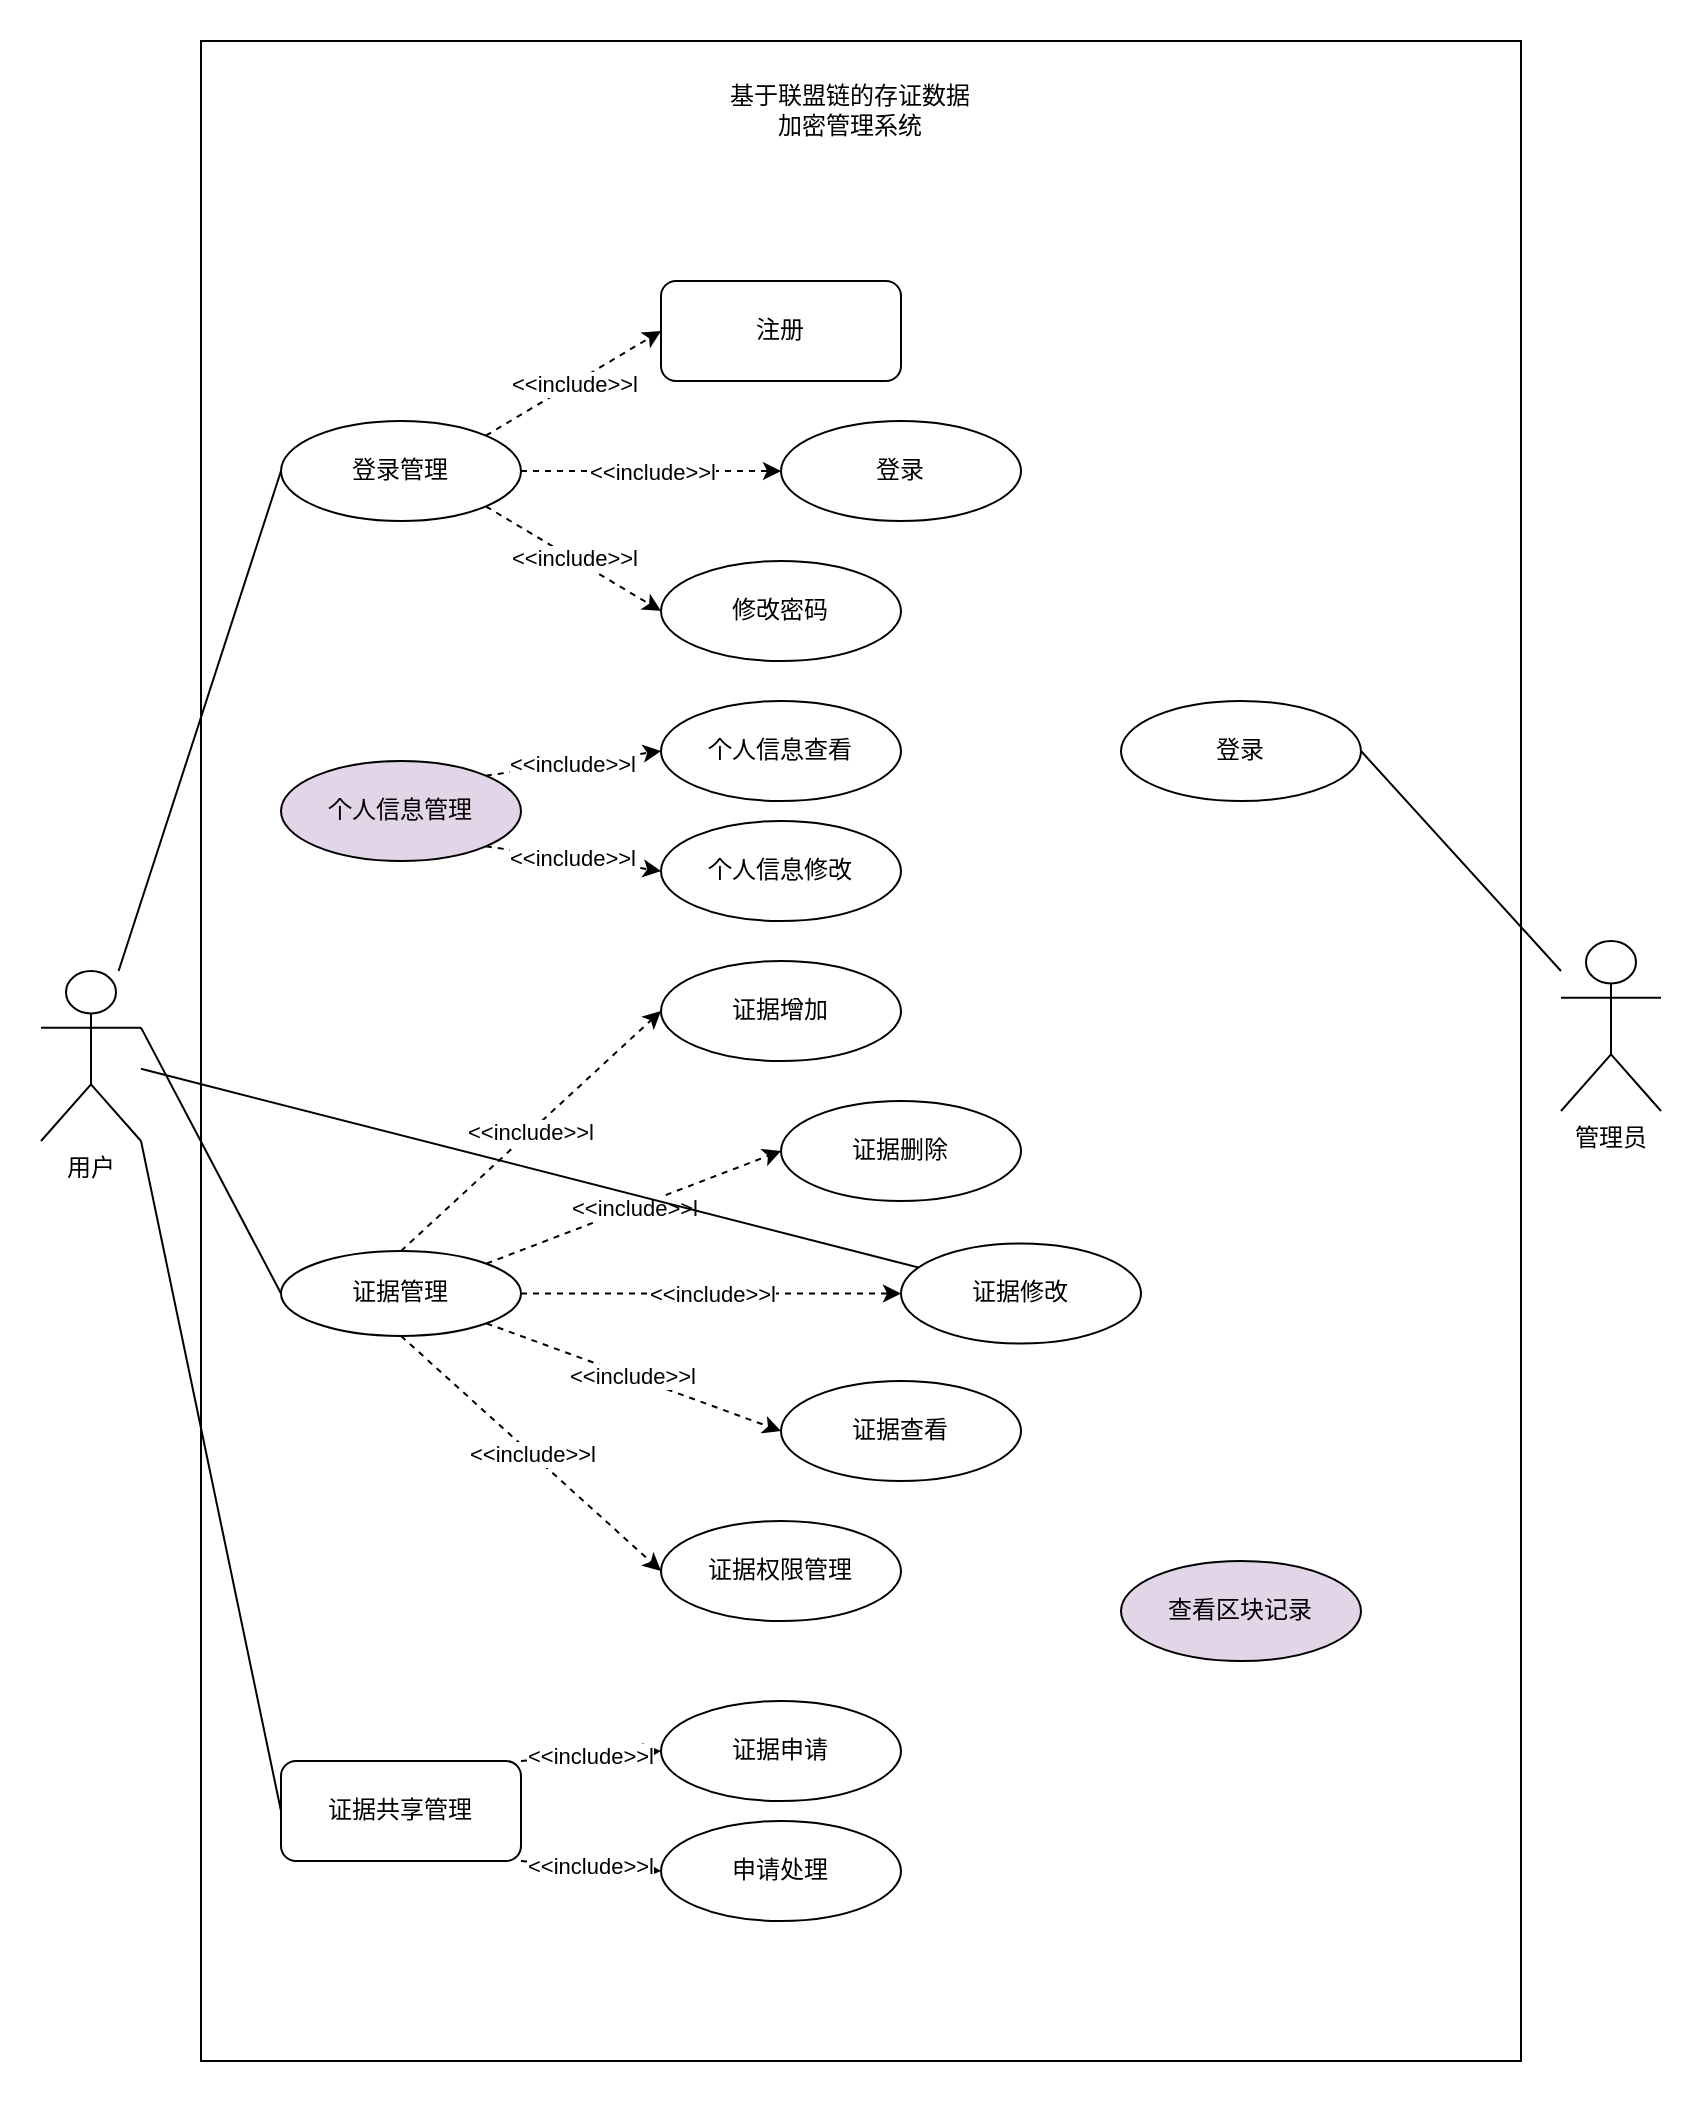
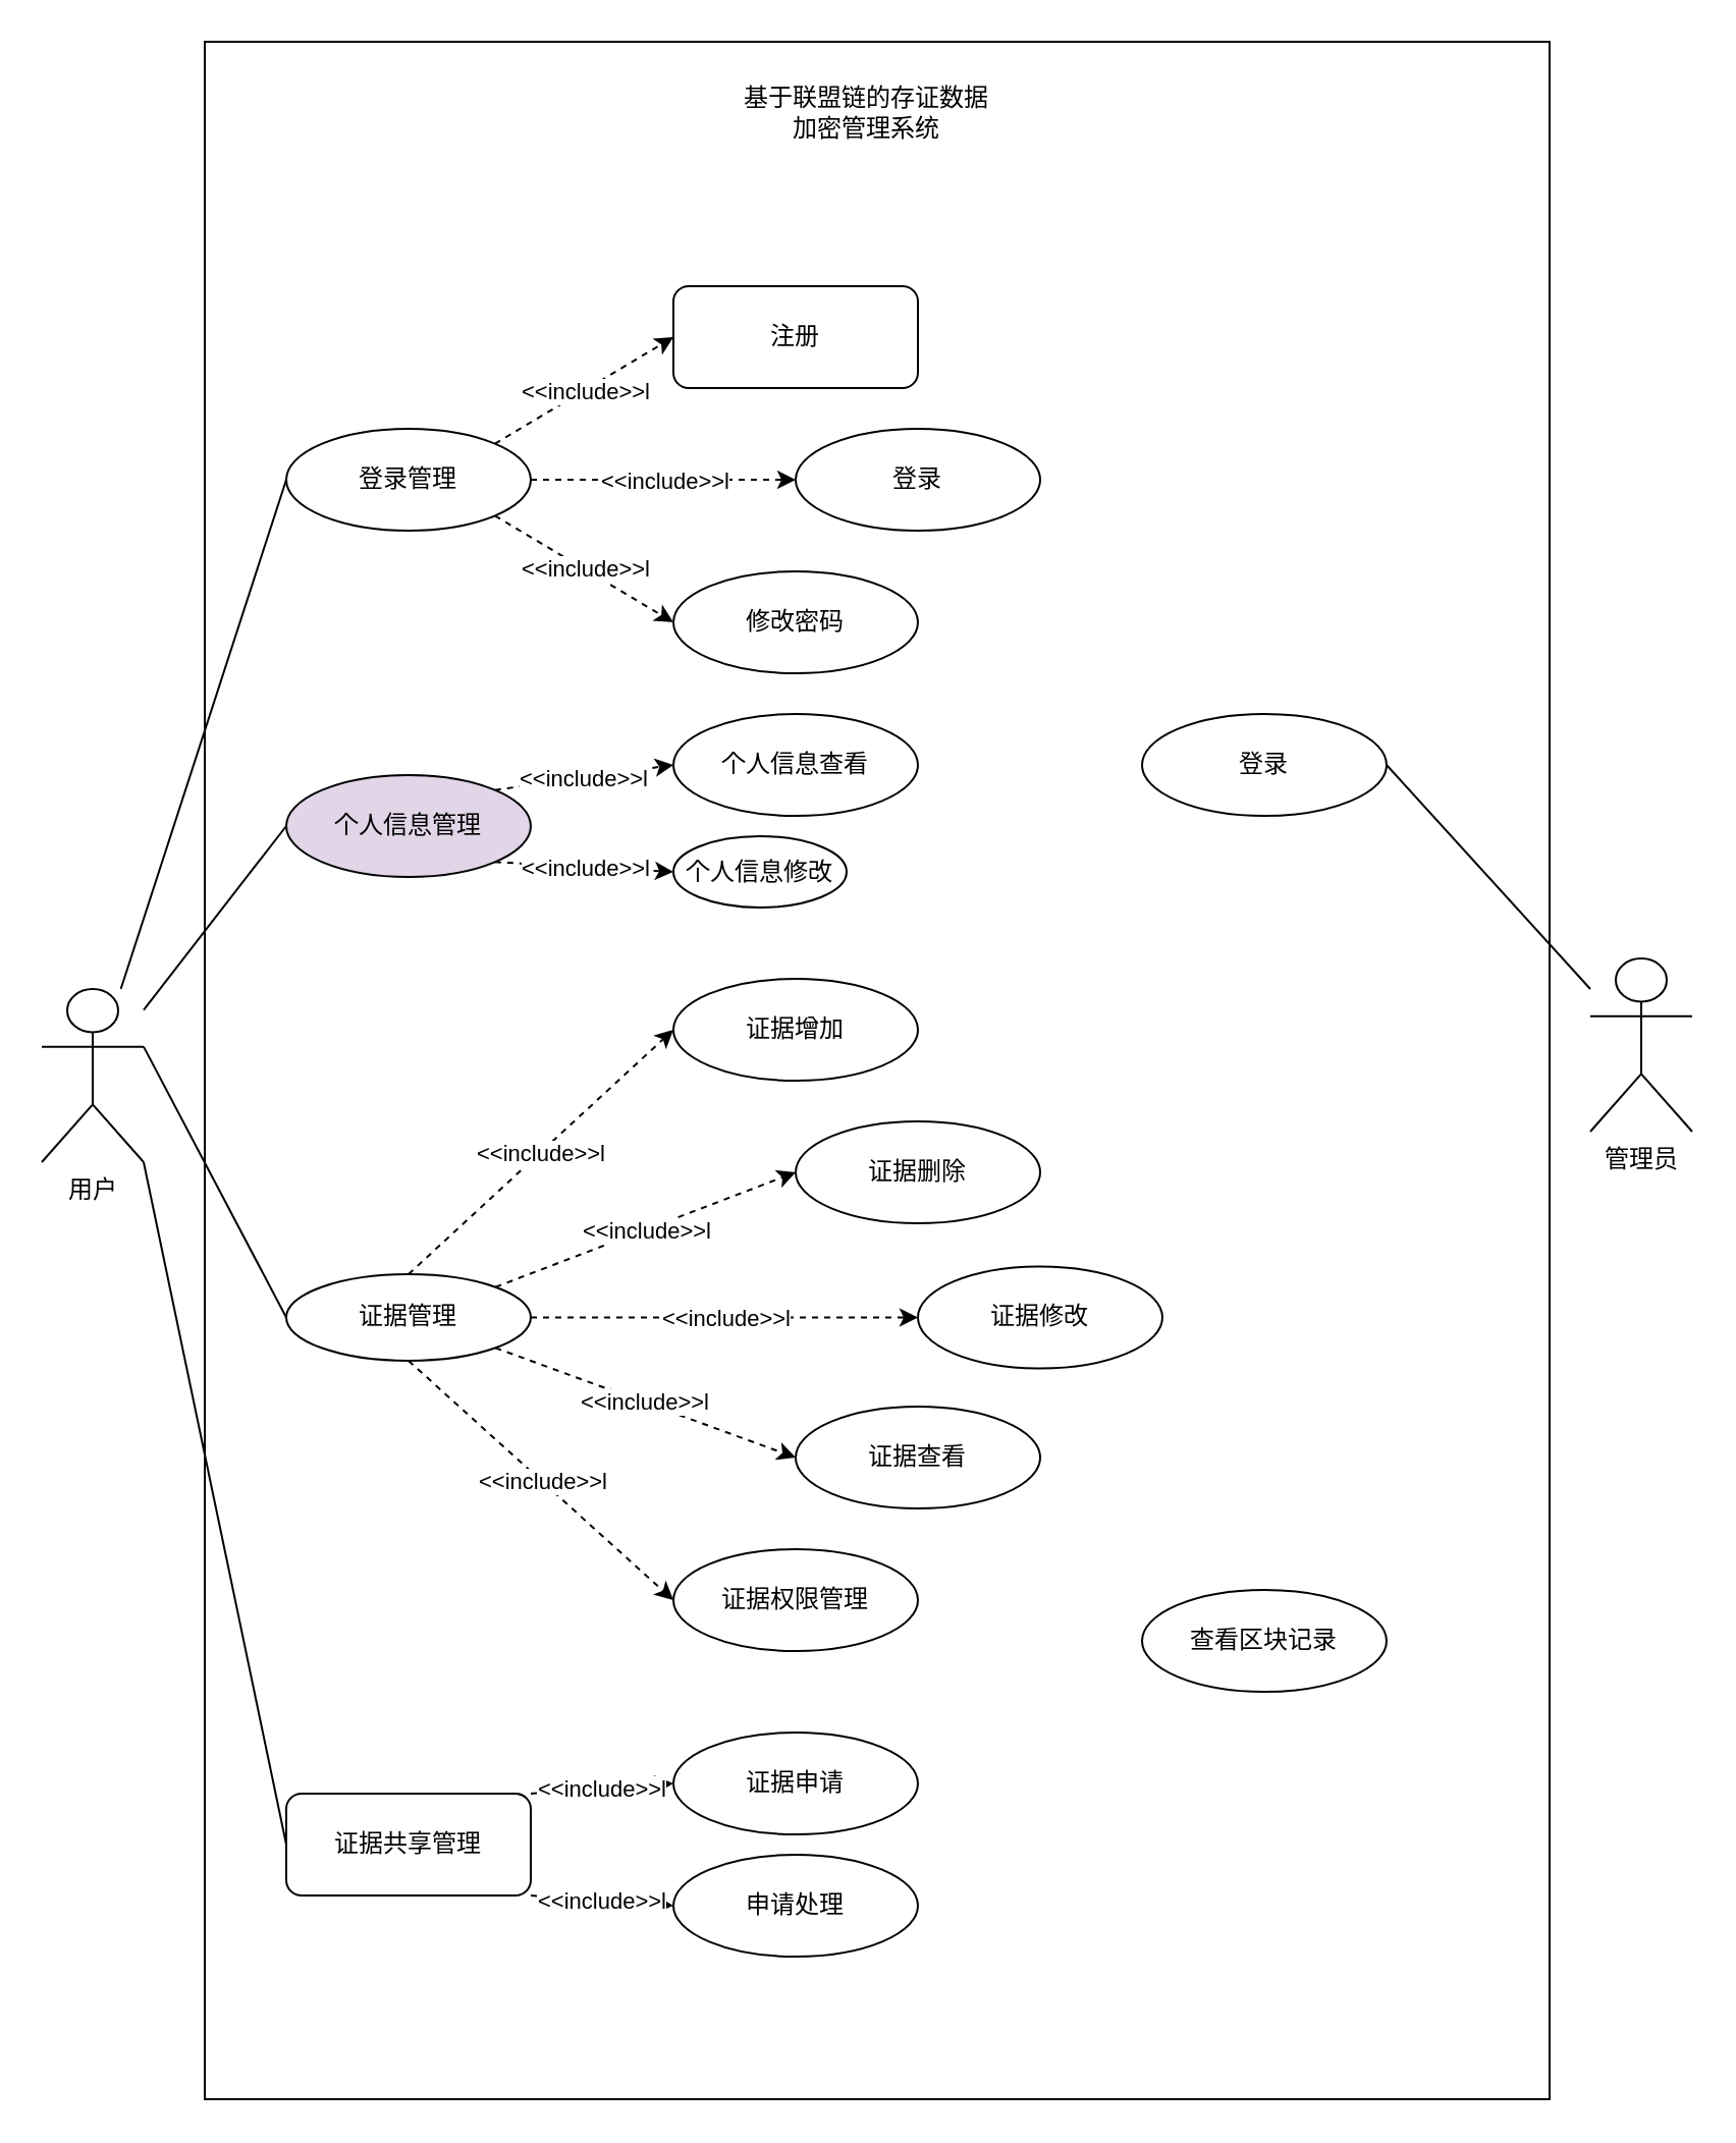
- <mxCell id="13" value="个人信息修改" style="ellipse;whiteSpace=wrap;html=1;movable=0;resizable=0;rotatable=0;deletable=0;editable=0;locked=1;connectable=0;" vertex="1" parent="6"><mxGeometry x="190" y="60" width="120" height="50" as="geometry" /></mxCell>
+ <mxCell id="13" value="个人信息修改" style="ellipse;whiteSpace=wrap;html=1;movable=0;resizable=0;rotatable=0;deletable=0;editable=0;locked=1;connectable=0;" vertex="1" parent="6"><mxGeometry x="190" y="60" width="85" height="35" as="geometry" /></mxCell>
- <mxCell id="54" value="" style="endArrow=none;html=1;rounded=0;movable=0;resizable=0;rotatable=0;deletable=0;editable=0;locked=1;connectable=0;" edge="1" parent="3" source="4" target="25"><mxGeometry width="50" height="50" relative="1" as="geometry"><mxPoint x="50" y="410" as="sourcePoint" /><mxPoint x="130" y="185" as="targetPoint" /></mxGeometry></mxCell>
+ <mxCell id="54" value="" style="endArrow=none;html=1;rounded=0;entryX=0;entryY=0.5;entryDx=0;entryDy=0;movable=0;resizable=0;rotatable=0;deletable=0;editable=0;locked=1;connectable=0;" edge="1" parent="3" source="4" target="7"><mxGeometry width="50" height="50" relative="1" as="geometry"><mxPoint x="50" y="410" as="sourcePoint" /><mxPoint x="130" y="185" as="targetPoint" /></mxGeometry></mxCell>
- <mxCell id="51" value="查看区块记录" style="ellipse;whiteSpace=wrap;html=1;movable=1;resizable=1;rotatable=1;deletable=1;editable=1;locked=0;connectable=1;fillColor=#e1d5e7;" vertex="1" parent="3"><mxGeometry x="540" y="720" width="120" height="50" as="geometry" /></mxCell>
+ <mxCell id="51" value="查看区块记录" style="ellipse;whiteSpace=wrap;html=1;movable=1;resizable=1;rotatable=1;deletable=1;editable=1;locked=0;connectable=1;" vertex="1" parent="3"><mxGeometry x="540" y="720" width="120" height="50" as="geometry" /></mxCell>
